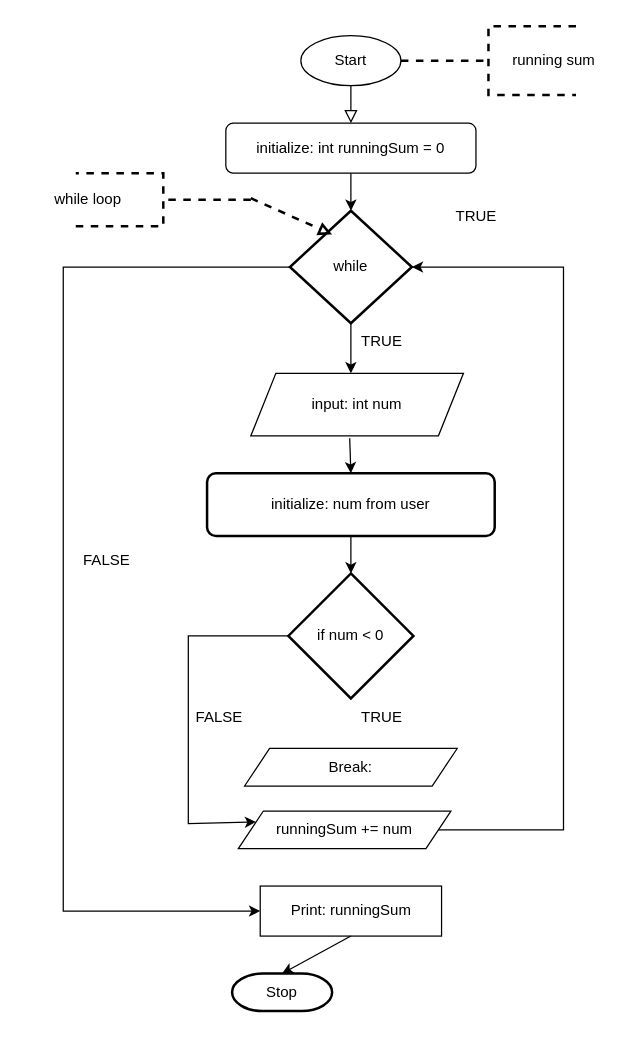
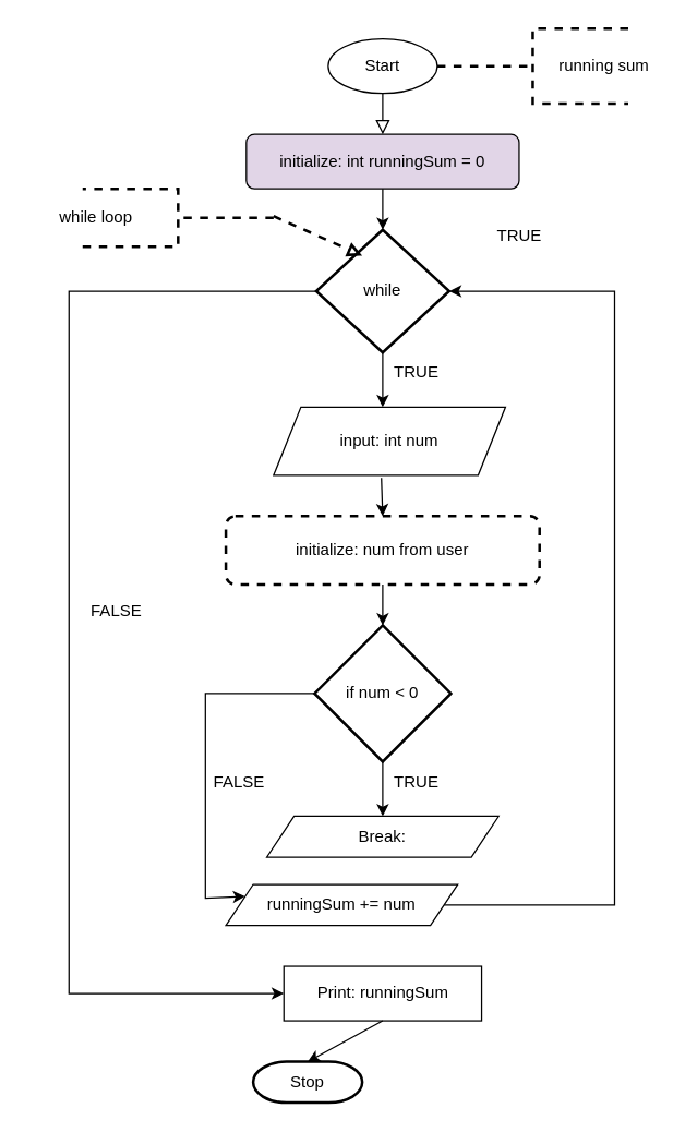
- <mxCell id="3" value="&lt;div align=&quot;left&quot;&gt;initialize: int runningSum = 0&lt;br&gt;&lt;/div&gt;" style="rounded=1;whiteSpace=wrap;html=1;fontSize=12;glass=0;strokeWidth=1;shadow=0;" parent="1" vertex="1"><mxGeometry x="180" y="98" width="200" height="40" as="geometry" /></mxCell>
+ <mxCell id="3" value="&lt;div align=&quot;left&quot;&gt;initialize: int runningSum = 0&lt;br&gt;&lt;/div&gt;" style="rounded=1;whiteSpace=wrap;html=1;fontSize=12;glass=0;strokeWidth=1;shadow=0;fillColor=#e1d5e7;" parent="1" vertex="1"><mxGeometry x="180" y="98" width="200" height="40" as="geometry" /></mxCell>
- <mxCell id="19" value="initialize: num from user" style="rounded=1;whiteSpace=wrap;html=1;absoluteArcSize=1;arcSize=14;strokeWidth=2;" vertex="1" parent="1"><mxGeometry x="165" y="378" width="230" height="50" as="geometry" /></mxCell>
+ <mxCell id="19" value="initialize: num from user" style="rounded=1;whiteSpace=wrap;html=1;absoluteArcSize=1;arcSize=14;strokeWidth=2;dashed=1;" vertex="1" parent="1"><mxGeometry x="165" y="378" width="230" height="50" as="geometry" /></mxCell>
+ <mxCell id="22" value="" style="endArrow=classic;html=1;rounded=0;entryX=0.5;entryY=0;entryDx=0;entryDy=0;exitX=0.5;exitY=1;exitDx=0;exitDy=0;exitPerimeter=0;" edge="1" parent="1" source="21" target="20"><mxGeometry width="50" height="50" relative="1" as="geometry"><mxPoint x="300" y="578" as="sourcePoint" /><mxPoint x="350" y="528" as="targetPoint" /></mxGeometry></mxCell>
- <mxCell id="23" value="runningSum += num" style="shape=parallelogram;perimeter=parallelogramPerimeter;whiteSpace=wrap;html=1;fixedSize=1;" vertex="1" parent="1"><mxGeometry x="190" y="648" width="170" height="30" as="geometry" /></mxCell>
+ <mxCell id="23" value="runningSum += num" style="shape=parallelogram;perimeter=parallelogramPerimeter;whiteSpace=wrap;html=1;fixedSize=1;" vertex="1" parent="1"><mxGeometry x="165" y="648" width="170" height="30" as="geometry" /></mxCell>
